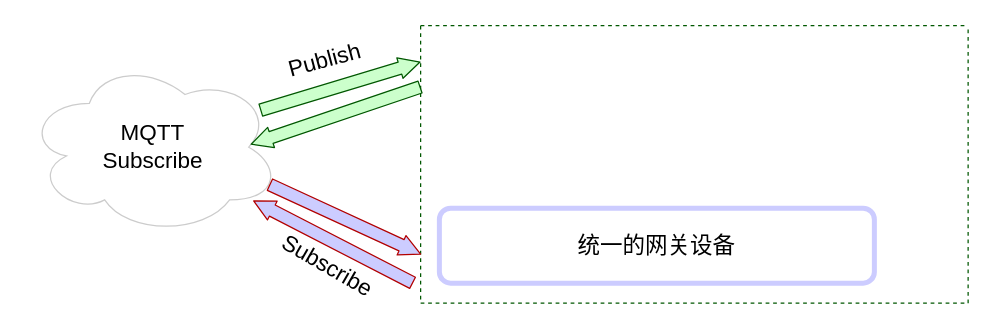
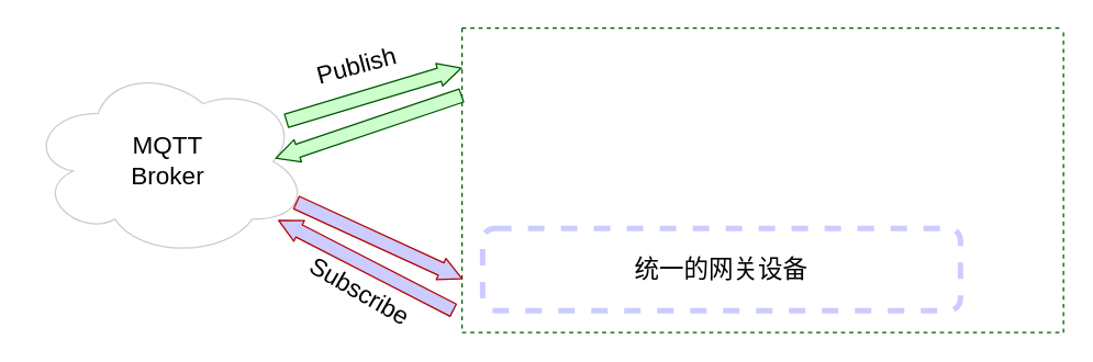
- <mxCell id="3" value="&lt;font style=&quot;font-size: 18px&quot;&gt;MQTT&lt;br&gt;Subscribe&lt;/font&gt;" style="ellipse;shape=cloud;whiteSpace=wrap;html=1;strokeColor=#CCCCCC;" vertex="1" parent="1"><mxGeometry x="20" y="47" width="204" height="140.5" as="geometry" /></mxCell>
+ <mxCell id="3" value="&lt;font style=&quot;font-size: 18px&quot;&gt;MQTT&lt;br&gt;Broker&lt;/font&gt;" style="ellipse;shape=cloud;whiteSpace=wrap;html=1;strokeColor=#CCCCCC;" vertex="1" parent="1"><mxGeometry x="20" y="47" width="204" height="140.5" as="geometry" /></mxCell>
- <mxCell id="10" value="&lt;span style=&quot;font-size: 18px&quot;&gt;统一的网关设备&lt;/span&gt;" style="rounded=1;whiteSpace=wrap;html=1;strokeWidth=4;strokeColor=#CCCCFF;" vertex="1" parent="1"><mxGeometry x="351" y="166" width="348" height="60" as="geometry" /></mxCell>
+ <mxCell id="10" value="&lt;span style=&quot;font-size: 18px&quot;&gt;统一的网关设备&lt;/span&gt;" style="rounded=1;whiteSpace=wrap;html=1;strokeWidth=4;strokeColor=#CCCCFF;dashed=1;" vertex="1" parent="1"><mxGeometry x="351" y="166" width="348" height="60" as="geometry" /></mxCell>
